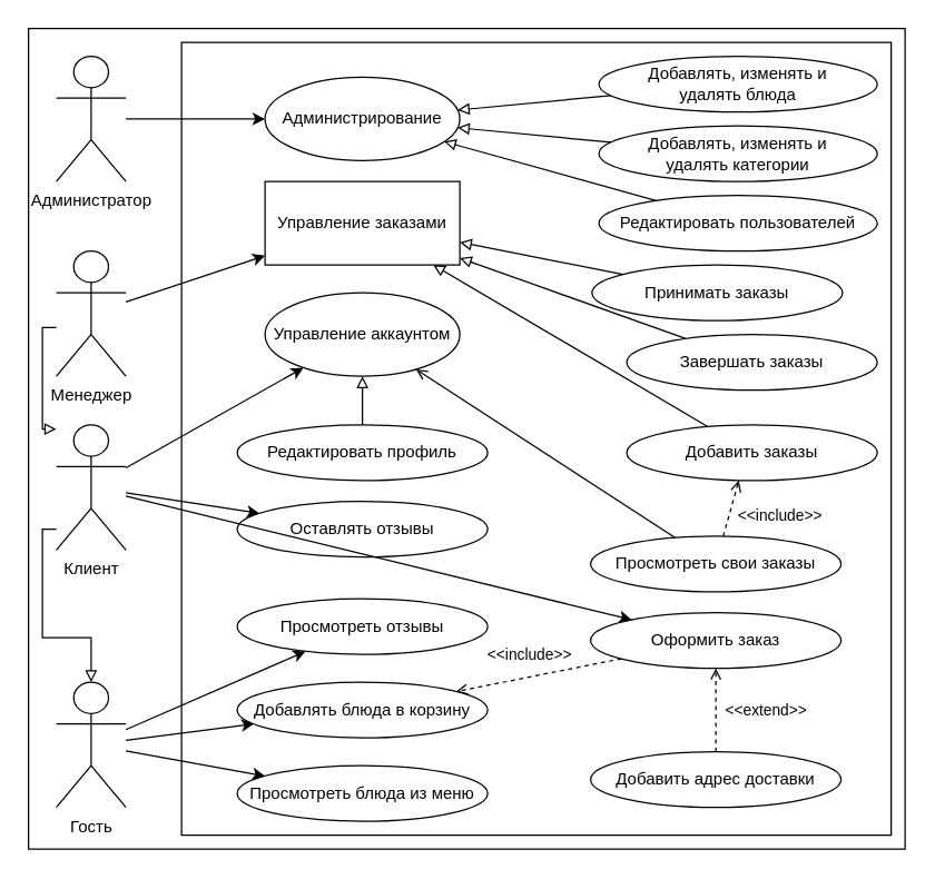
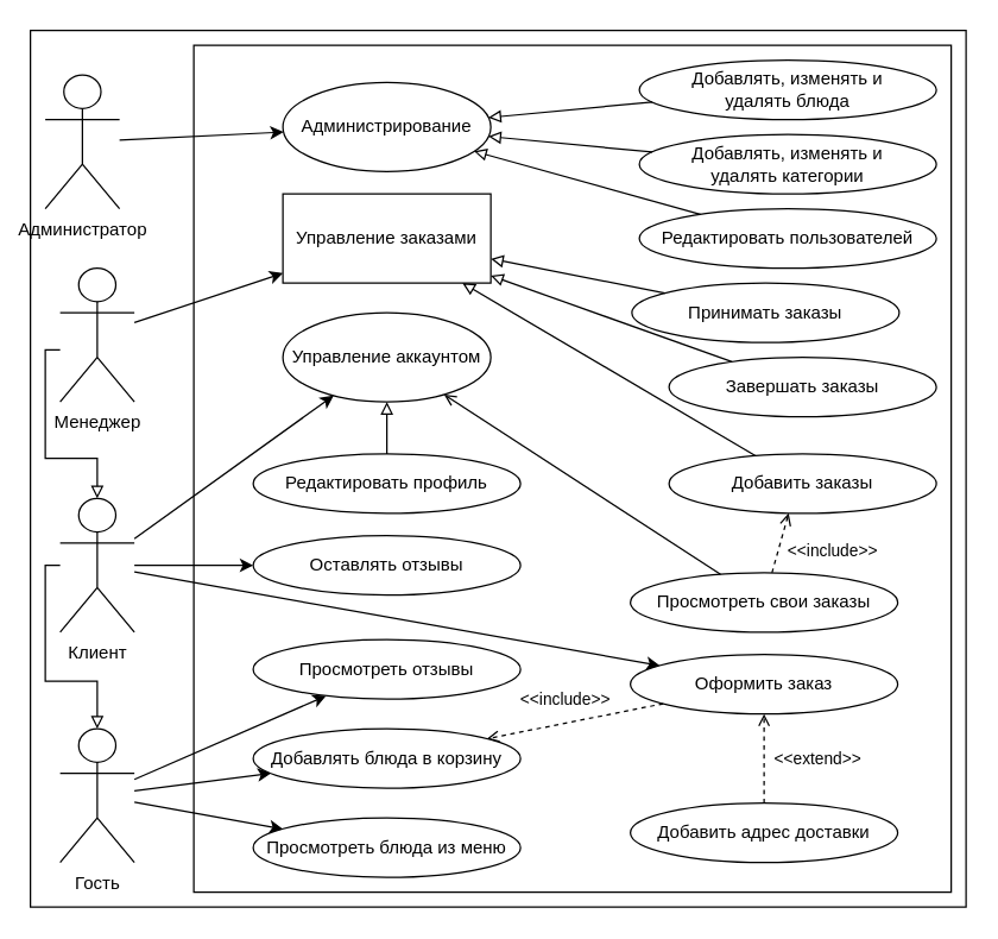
- <mxCell id="5" value="Администратор" style="shape=umlActor;verticalLabelPosition=bottom;verticalAlign=top;html=1;outlineConnect=0;" parent="1" vertex="1"><mxGeometry x="40" y="40" width="50" height="90" as="geometry" /></mxCell>
+ <mxCell id="5" value="Администратор" style="shape=umlActor;verticalLabelPosition=bottom;verticalAlign=top;html=1;outlineConnect=0;" parent="1" vertex="1"><mxGeometry x="30" y="50" width="50" height="90" as="geometry" /></mxCell>
- <mxCell id="12" value="Клиент" style="shape=umlActor;verticalLabelPosition=bottom;verticalAlign=top;html=1;outlineConnect=0;" parent="1" vertex="1"><mxGeometry x="40" y="305" width="50" height="90" as="geometry" /></mxCell>
+ <mxCell id="12" value="Клиент" style="shape=umlActor;verticalLabelPosition=bottom;verticalAlign=top;html=1;outlineConnect=0;" parent="1" vertex="1"><mxGeometry x="40" y="335" width="50" height="90" as="geometry" /></mxCell>
